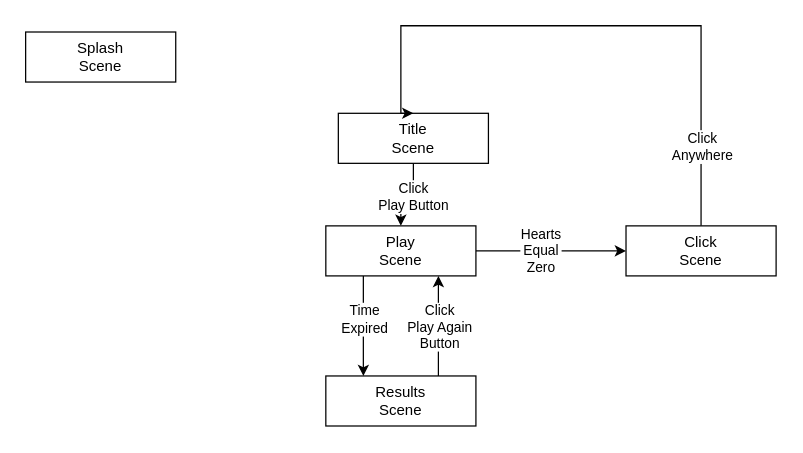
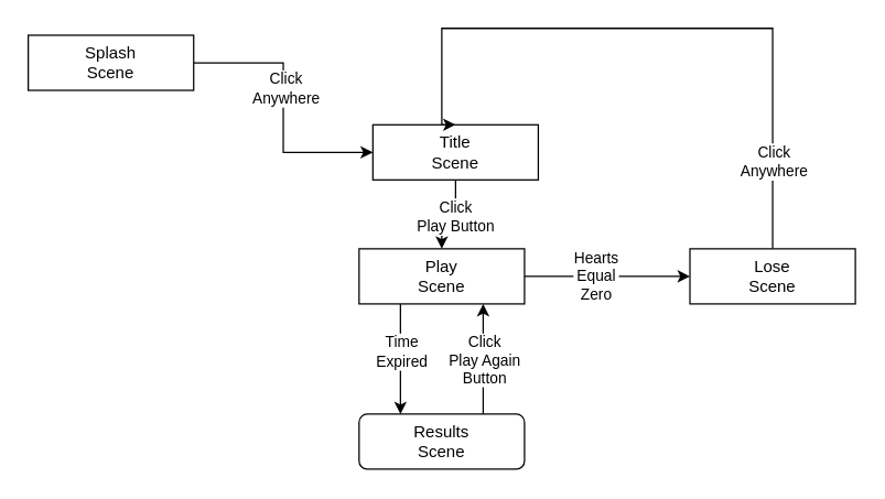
+ <mxCell id="16" style="edgeStyle=orthogonalEdgeStyle;rounded=0;orthogonalLoop=1;jettySize=auto;html=1;exitX=1;exitY=0.5;exitDx=0;exitDy=0;entryX=0;entryY=0.5;entryDx=0;entryDy=0;" parent="1" source="18" target="4" edge="1"><mxGeometry relative="1" as="geometry" /></mxCell>
+ <mxCell id="17" value="Click&lt;br&gt;Anywhere" style="edgeLabel;html=1;align=center;verticalAlign=middle;resizable=0;points=[];" parent="16" vertex="1" connectable="0"><mxGeometry x="-0.15" y="1" relative="1" as="geometry"><mxPoint as="offset" /></mxGeometry></mxCell>
- <mxCell id="12" value="Click&lt;br&gt;Scene" style="whiteSpace=wrap;html=1;" parent="1" vertex="1"><mxGeometry x="500" y="180" width="120" height="40" as="geometry" /></mxCell>
+ <mxCell id="12" value="Lose&lt;br&gt;Scene" style="whiteSpace=wrap;html=1;" parent="1" vertex="1"><mxGeometry x="500" y="180" width="120" height="40" as="geometry" /></mxCell>
- <mxCell id="15" value="Results&lt;br&gt;Scene" style="whiteSpace=wrap;html=1;" parent="1" vertex="1"><mxGeometry x="260" y="300" width="120" height="40" as="geometry" /></mxCell>
+ <mxCell id="15" value="Results&lt;br&gt;Scene" style="whiteSpace=wrap;html=1;rounded=1;" parent="1" vertex="1"><mxGeometry x="260" y="300" width="120" height="40" as="geometry" /></mxCell>
